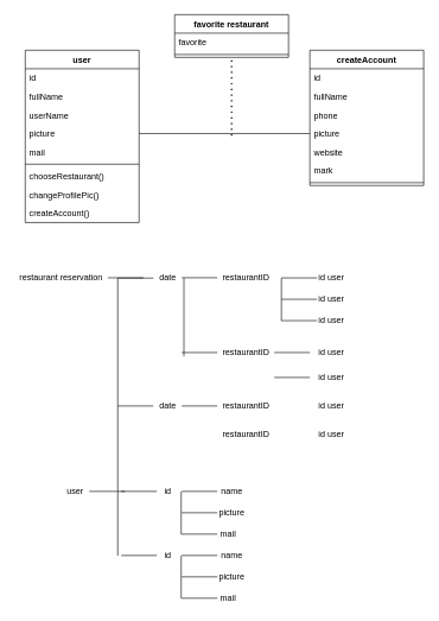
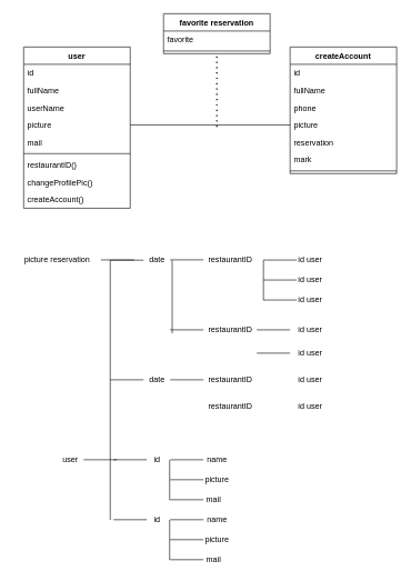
- <mxCell id="21" value="favorite restaurant" style="swimlane;fontStyle=1;align=center;verticalAlign=top;childLayout=stackLayout;horizontal=1;startSize=26;horizontalStack=0;resizeParent=1;resizeParentMax=0;resizeLast=0;collapsible=1;marginBottom=0;" parent="1" vertex="1"><mxGeometry x="245" y="20" width="160" height="60" as="geometry" /></mxCell>
+ <mxCell id="21" value="favorite reservation" style="swimlane;fontStyle=1;align=center;verticalAlign=top;childLayout=stackLayout;horizontal=1;startSize=26;horizontalStack=0;resizeParent=1;resizeParentMax=0;resizeLast=0;collapsible=1;marginBottom=0;" parent="1" vertex="1"><mxGeometry x="245" y="20" width="160" height="60" as="geometry" /></mxCell>
- <mxCell id="17" value="website" style="text;strokeColor=none;fillColor=none;align=left;verticalAlign=top;spacingLeft=4;spacingRight=4;overflow=hidden;rotatable=0;points=[[0,0.5],[1,0.5]];portConstraint=eastwest;" parent="12" vertex="1"><mxGeometry y="130" width="160" height="26" as="geometry" /></mxCell>
+ <mxCell id="17" value="reservation" style="text;strokeColor=none;fillColor=none;align=left;verticalAlign=top;spacingLeft=4;spacingRight=4;overflow=hidden;rotatable=0;points=[[0,0.5],[1,0.5]];portConstraint=eastwest;" parent="12" vertex="1"><mxGeometry y="130" width="160" height="26" as="geometry" /></mxCell>
- <mxCell id="9" value="chooseRestaurant()" style="text;strokeColor=none;fillColor=none;align=left;verticalAlign=top;spacingLeft=4;spacingRight=4;overflow=hidden;rotatable=0;points=[[0,0.5],[1,0.5]];portConstraint=eastwest;" parent="2" vertex="1"><mxGeometry y="164" width="160" height="26" as="geometry" /></mxCell>
+ <mxCell id="9" value="restaurantID()" style="text;strokeColor=none;fillColor=none;align=left;verticalAlign=top;spacingLeft=4;spacingRight=4;overflow=hidden;rotatable=0;points=[[0,0.5],[1,0.5]];portConstraint=eastwest;" parent="2" vertex="1"><mxGeometry y="164" width="160" height="26" as="geometry" /></mxCell>
- <mxCell id="25" value="restaurant reservation" style="text;html=1;align=center;verticalAlign=middle;resizable=0;points=[];autosize=1;strokeColor=none;" vertex="1" parent="1"><mxGeometry x="20" y="380" width="130" height="20" as="geometry" /></mxCell>
+ <mxCell id="25" value="picture reservation" style="text;html=1;align=center;verticalAlign=middle;resizable=0;points=[];autosize=1;strokeColor=none;" vertex="1" parent="1"><mxGeometry x="20" y="380" width="130" height="20" as="geometry" /></mxCell>
